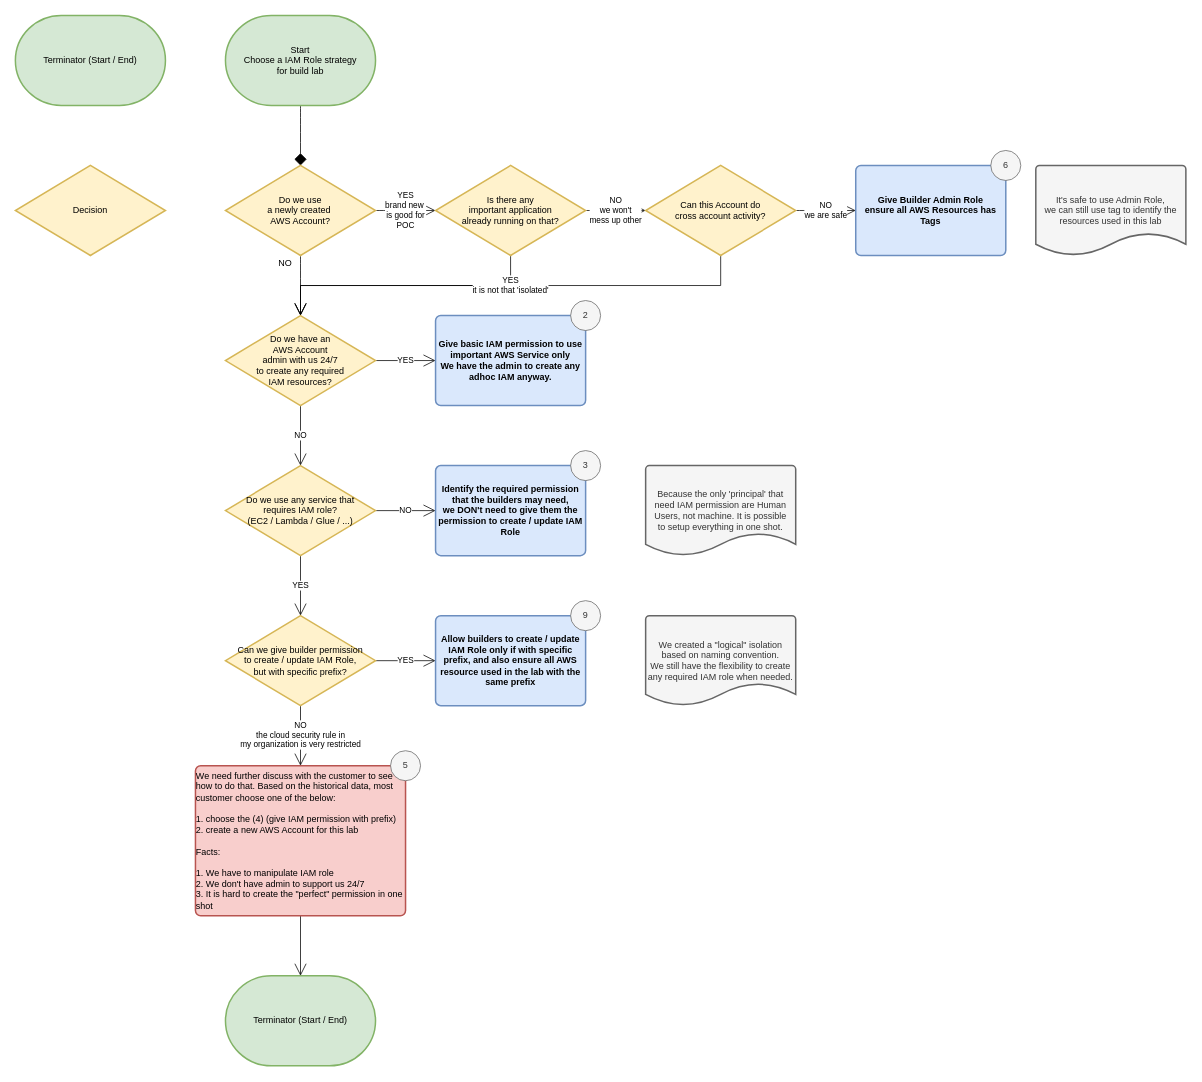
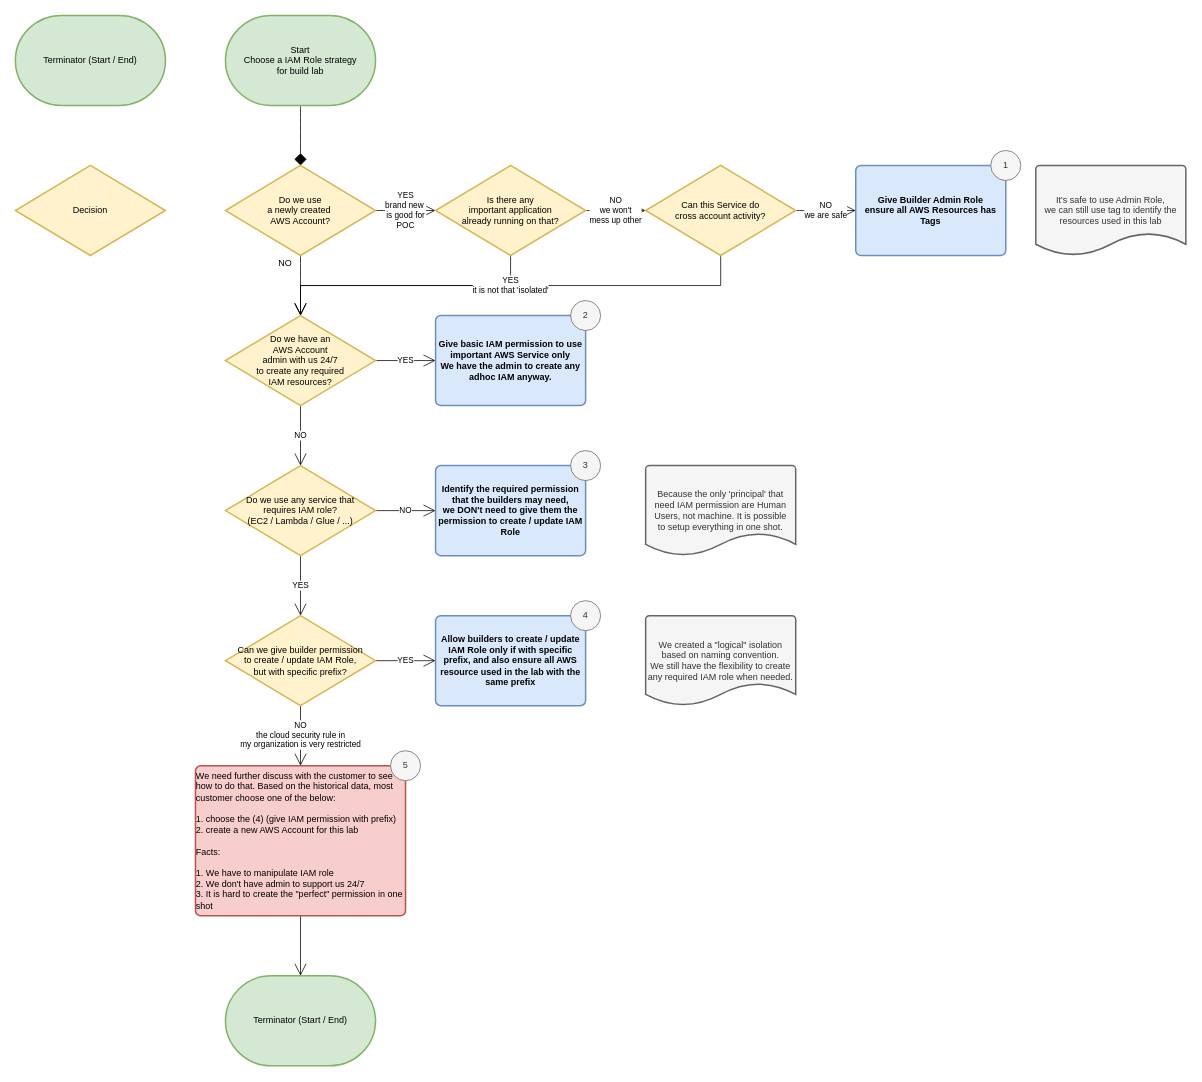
- <mxCell id="35" value="6" style="ellipse;whiteSpace=wrap;html=1;aspect=fixed;hachureGap=4;pointerEvents=0;fillColor=#f5f5f5;strokeColor=#666666;fontColor=#333333;" vertex="1" parent="1"><mxGeometry x="1320" y="200" width="40" height="40" as="geometry" /></mxCell>
+ <mxCell id="35" value="1" style="ellipse;whiteSpace=wrap;html=1;aspect=fixed;hachureGap=4;pointerEvents=0;fillColor=#f5f5f5;strokeColor=#666666;fontColor=#333333;" vertex="1" parent="1"><mxGeometry x="1320" y="200" width="40" height="40" as="geometry" /></mxCell>
- <mxCell id="16" value="&lt;font face=&quot;helvetica&quot;&gt;Can this Account do&lt;br&gt;&lt;/font&gt;cross account activity?" style="strokeWidth=2;html=1;shape=mxgraph.flowchart.decision;whiteSpace=wrap;hachureGap=4;pointerEvents=0;fillColor=#fff2cc;strokeColor=#d6b656;" vertex="1" parent="1"><mxGeometry x="860" y="220" width="200" height="120" as="geometry" /></mxCell>
+ <mxCell id="16" value="&lt;font face=&quot;helvetica&quot;&gt;Can this Service do&lt;br&gt;&lt;/font&gt;cross account activity?" style="strokeWidth=2;html=1;shape=mxgraph.flowchart.decision;whiteSpace=wrap;hachureGap=4;pointerEvents=0;fillColor=#fff2cc;strokeColor=#d6b656;" vertex="1" parent="1"><mxGeometry x="860" y="220" width="200" height="120" as="geometry" /></mxCell>
- <mxCell id="38" value="9" style="ellipse;whiteSpace=wrap;html=1;aspect=fixed;hachureGap=4;pointerEvents=0;fillColor=#f5f5f5;strokeColor=#666666;fontColor=#333333;" vertex="1" parent="1"><mxGeometry x="760" y="800" width="40" height="40" as="geometry" /></mxCell>
+ <mxCell id="38" value="4" style="ellipse;whiteSpace=wrap;html=1;aspect=fixed;hachureGap=4;pointerEvents=0;fillColor=#f5f5f5;strokeColor=#666666;fontColor=#333333;" vertex="1" parent="1"><mxGeometry x="760" y="800" width="40" height="40" as="geometry" /></mxCell>
